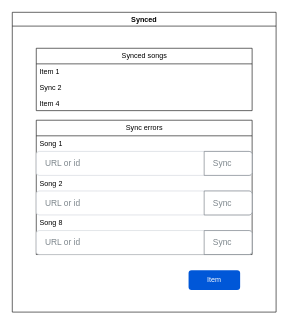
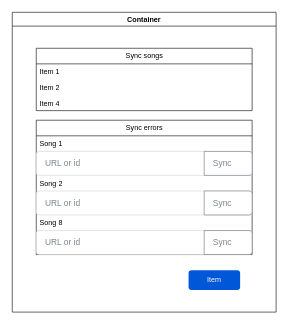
- <mxCell id="2" value="Synced" style="swimlane;" vertex="1" parent="1"><mxGeometry x="20" y="20" width="440" height="500" as="geometry" /></mxCell>
+ <mxCell id="2" value="Container" style="swimlane;" vertex="1" parent="1"><mxGeometry x="20" y="20" width="440" height="500" as="geometry" /></mxCell>
- <mxCell id="13" value="Synced songs" style="swimlane;fontStyle=0;childLayout=stackLayout;horizontal=1;startSize=26;fillColor=none;horizontalStack=0;resizeParent=1;resizeParentMax=0;resizeLast=0;collapsible=1;marginBottom=0;html=1;" vertex="1" parent="2"><mxGeometry x="40" y="60" width="360" height="104" as="geometry" /></mxCell>
+ <mxCell id="13" value="Sync songs" style="swimlane;fontStyle=0;childLayout=stackLayout;horizontal=1;startSize=26;fillColor=none;horizontalStack=0;resizeParent=1;resizeParentMax=0;resizeLast=0;collapsible=1;marginBottom=0;html=1;" vertex="1" parent="2"><mxGeometry x="40" y="60" width="360" height="104" as="geometry" /></mxCell>
- <mxCell id="15" value="Sync 2" style="text;strokeColor=none;fillColor=none;align=left;verticalAlign=top;spacingLeft=4;spacingRight=4;overflow=hidden;rotatable=0;points=[[0,0.5],[1,0.5]];portConstraint=eastwest;whiteSpace=wrap;html=1;" vertex="1" parent="13"><mxGeometry y="52" width="360" height="26" as="geometry" /></mxCell>
+ <mxCell id="15" value="Item 2" style="text;strokeColor=none;fillColor=none;align=left;verticalAlign=top;spacingLeft=4;spacingRight=4;overflow=hidden;rotatable=0;points=[[0,0.5],[1,0.5]];portConstraint=eastwest;whiteSpace=wrap;html=1;" vertex="1" parent="13"><mxGeometry y="52" width="360" height="26" as="geometry" /></mxCell>
